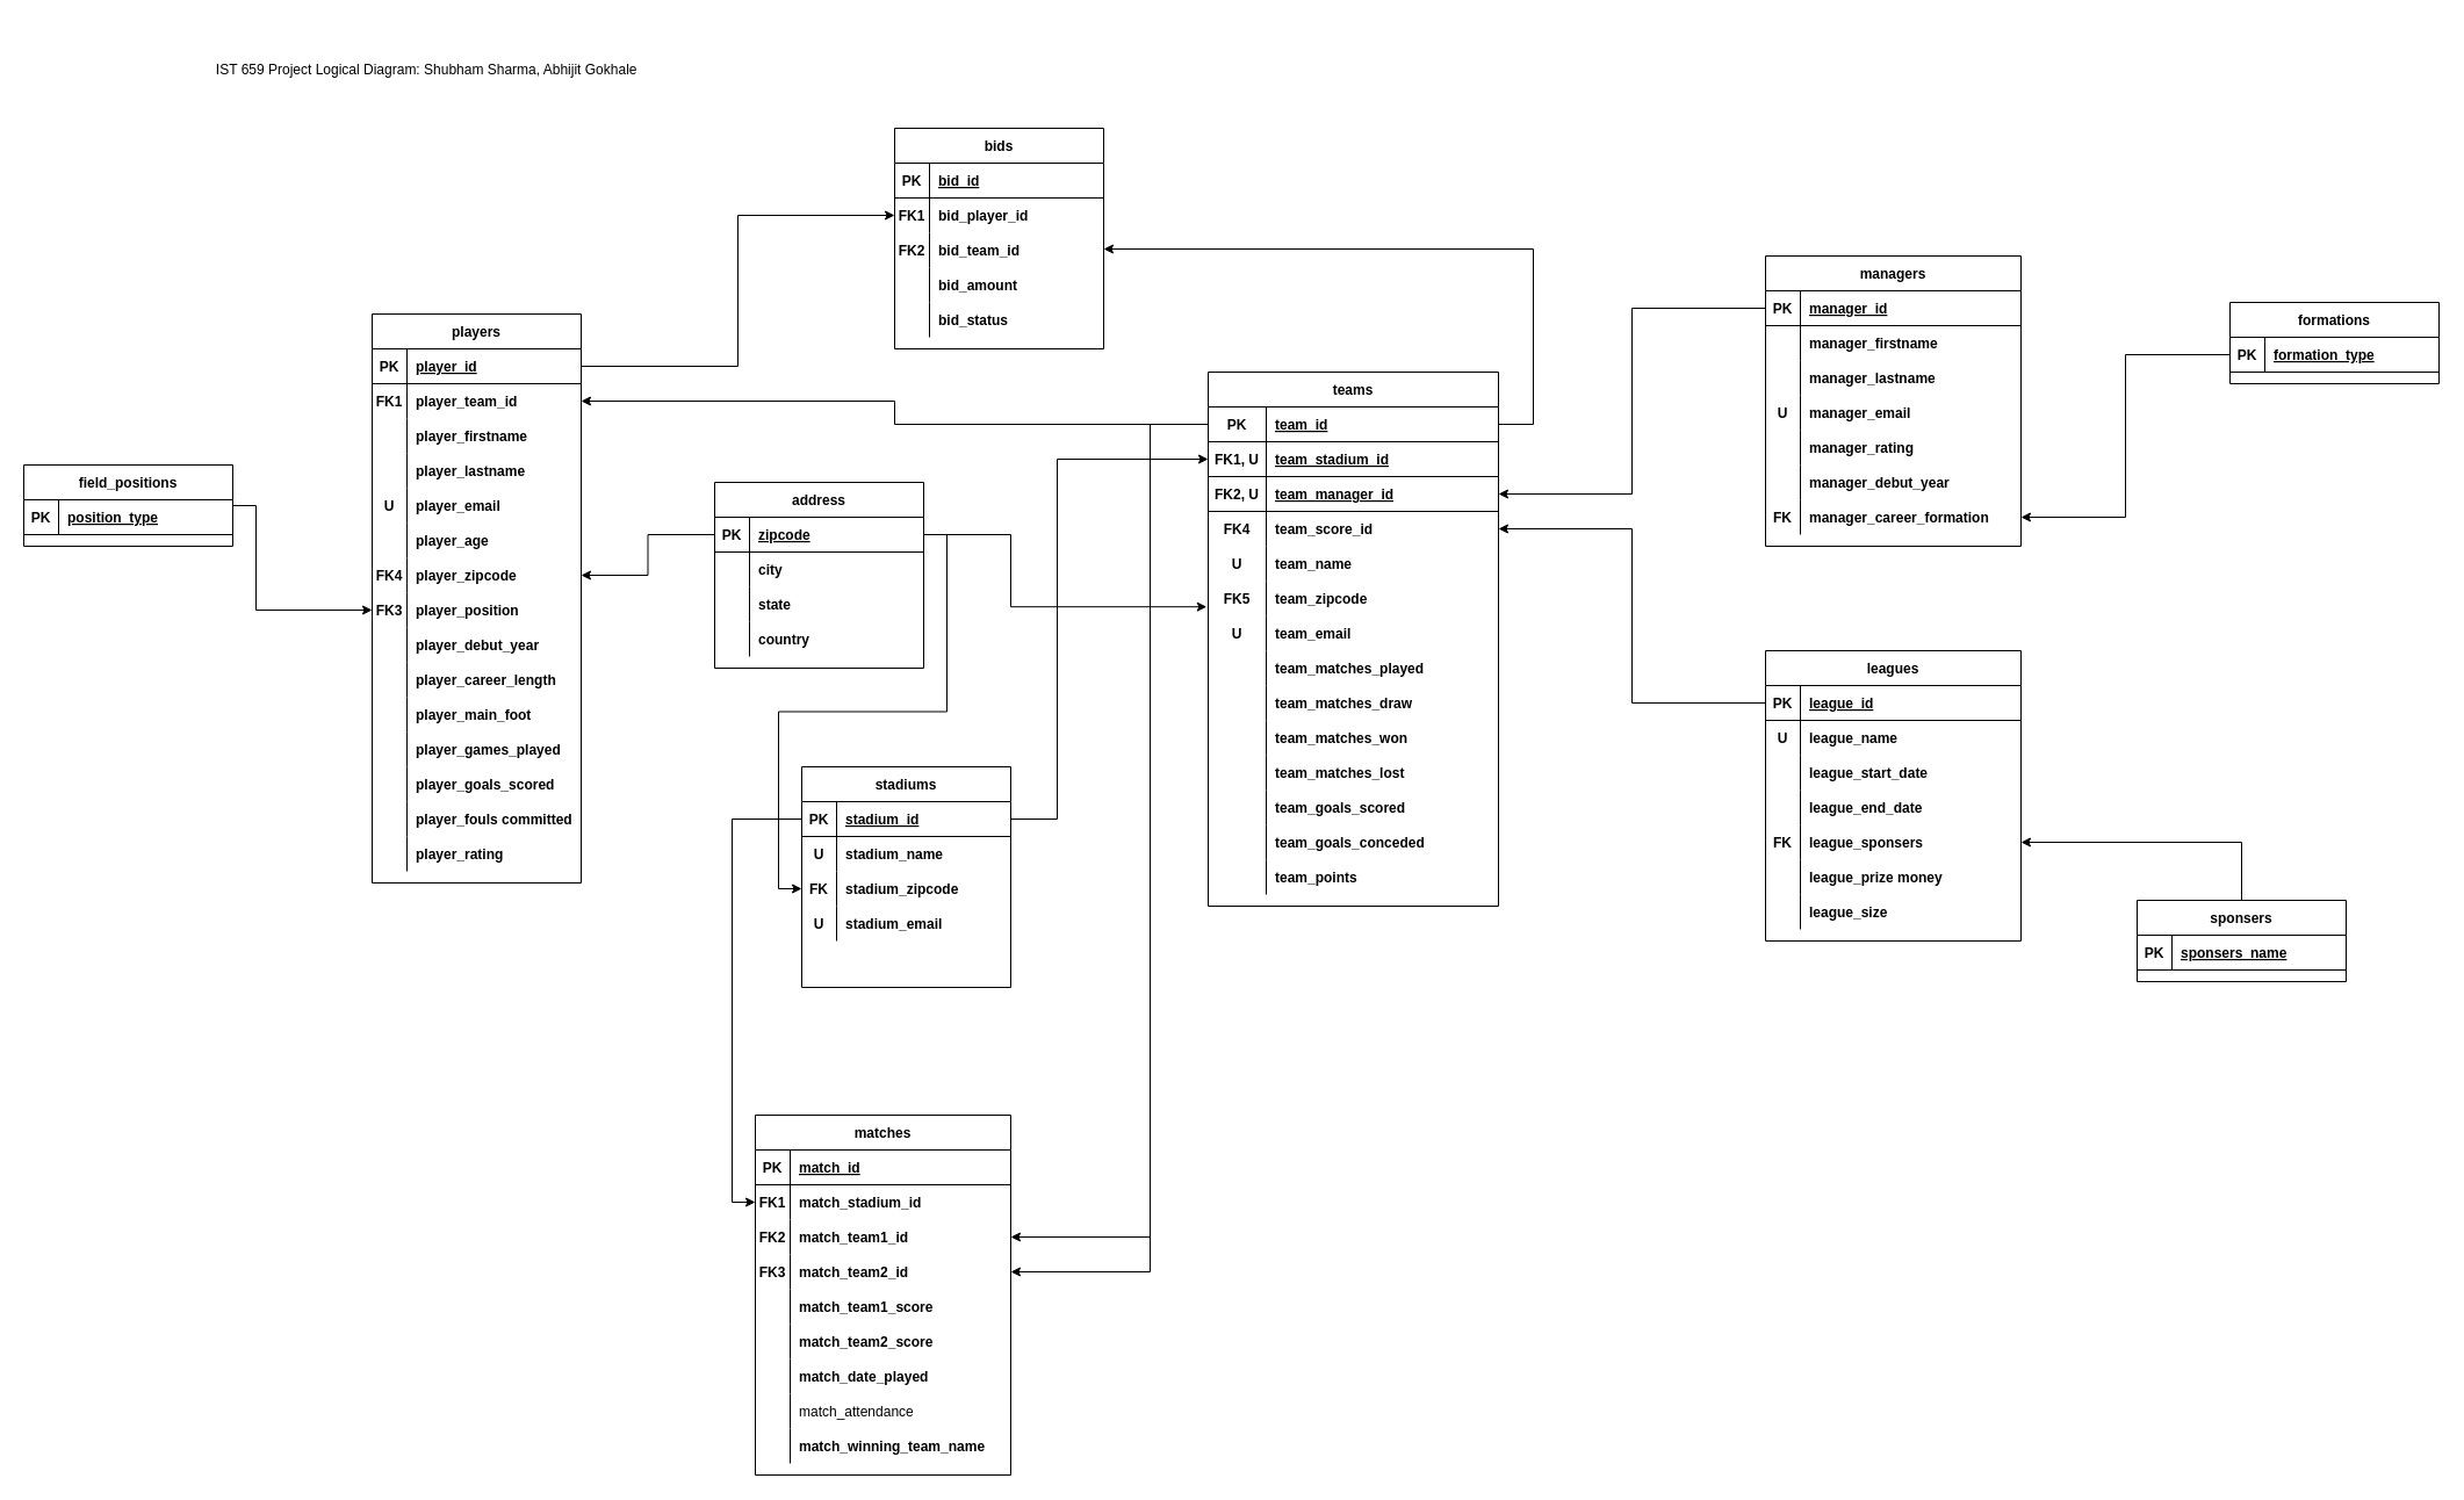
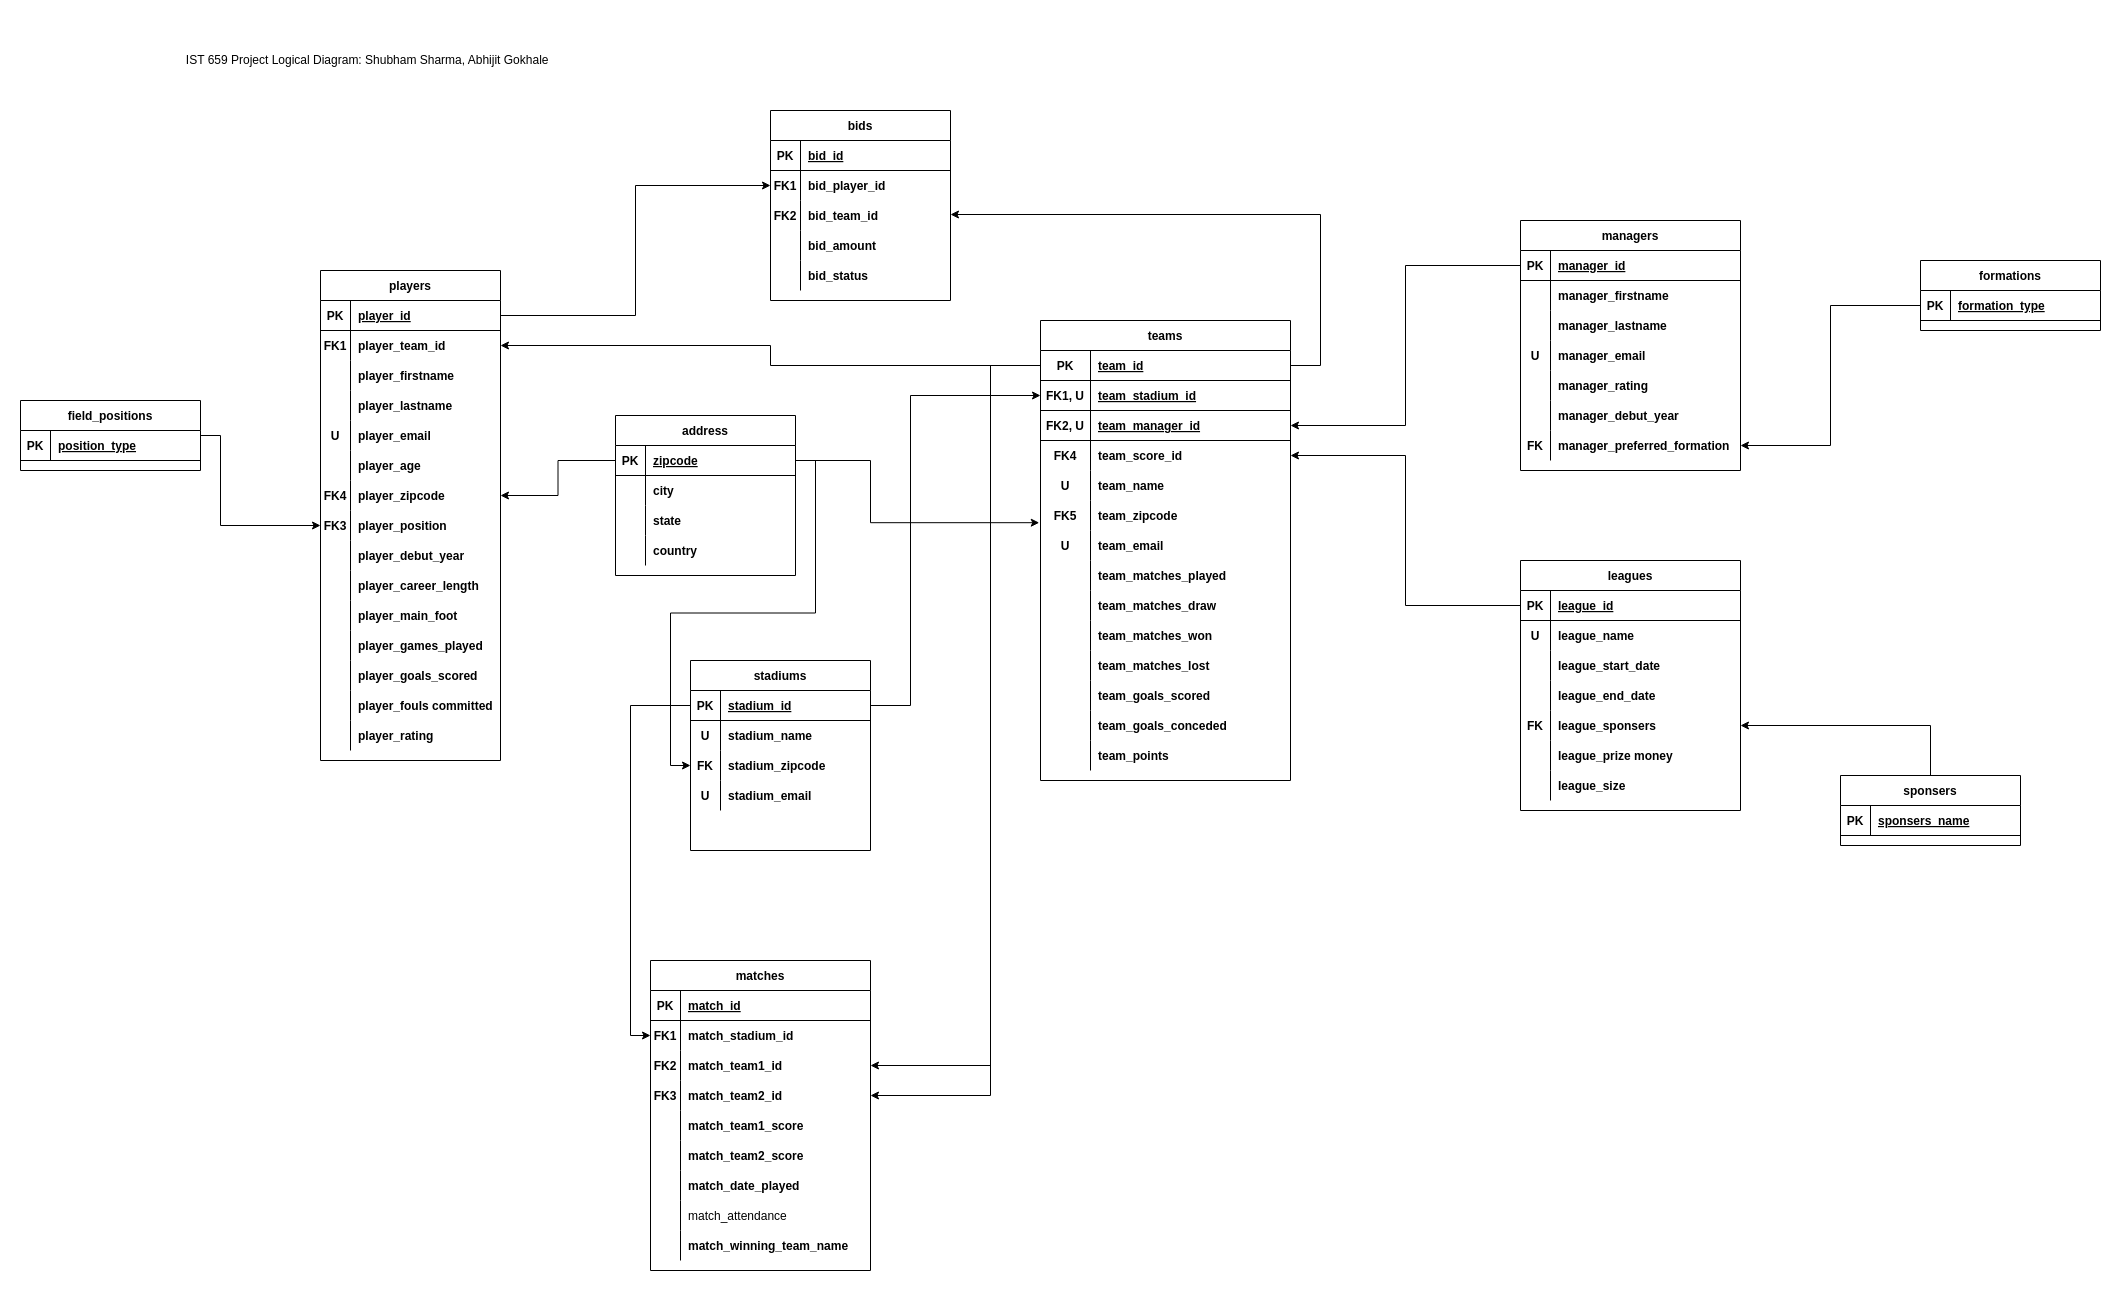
- <mxCell id="127" value="manager_career_formation" style="shape=partialRectangle;connectable=0;fillColor=none;top=0;left=0;bottom=0;right=0;align=left;spacingLeft=6;overflow=hidden;fontStyle=1" parent="125" vertex="1"><mxGeometry x="30" width="190" height="30" as="geometry" /></mxCell>
+ <mxCell id="127" value="manager_preferred_formation" style="shape=partialRectangle;connectable=0;fillColor=none;top=0;left=0;bottom=0;right=0;align=left;spacingLeft=6;overflow=hidden;fontStyle=1" parent="125" vertex="1"><mxGeometry x="30" width="190" height="30" as="geometry" /></mxCell>
